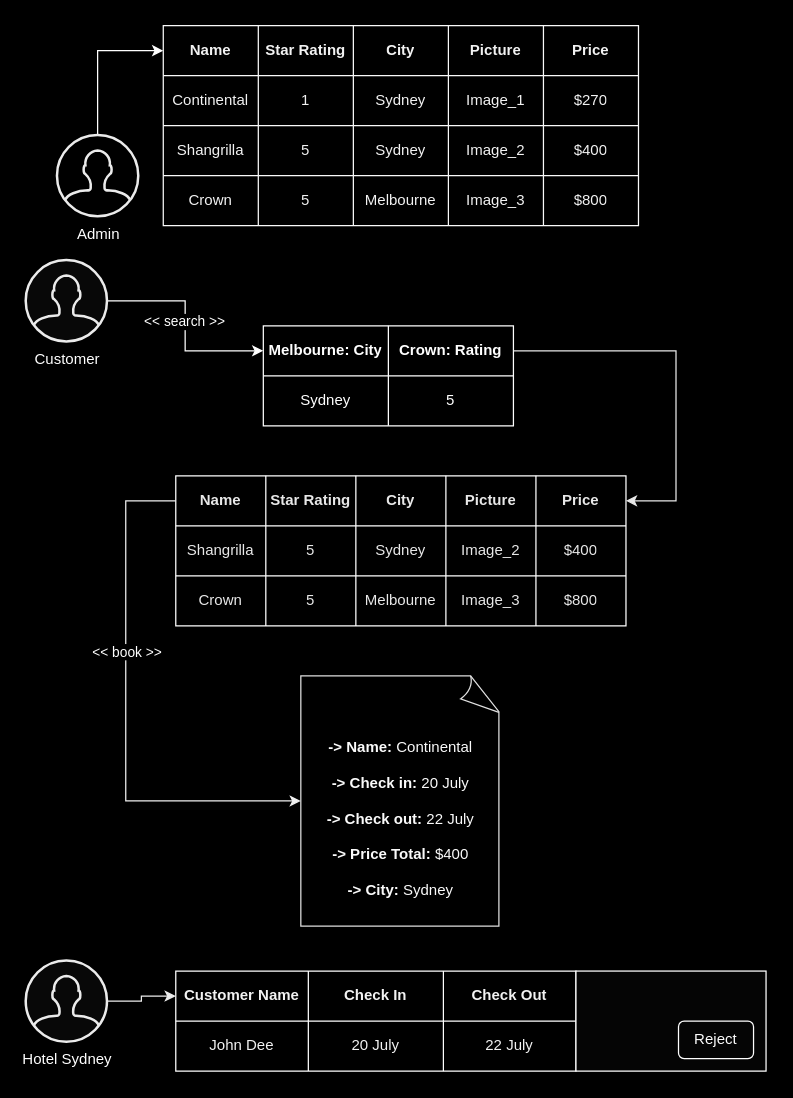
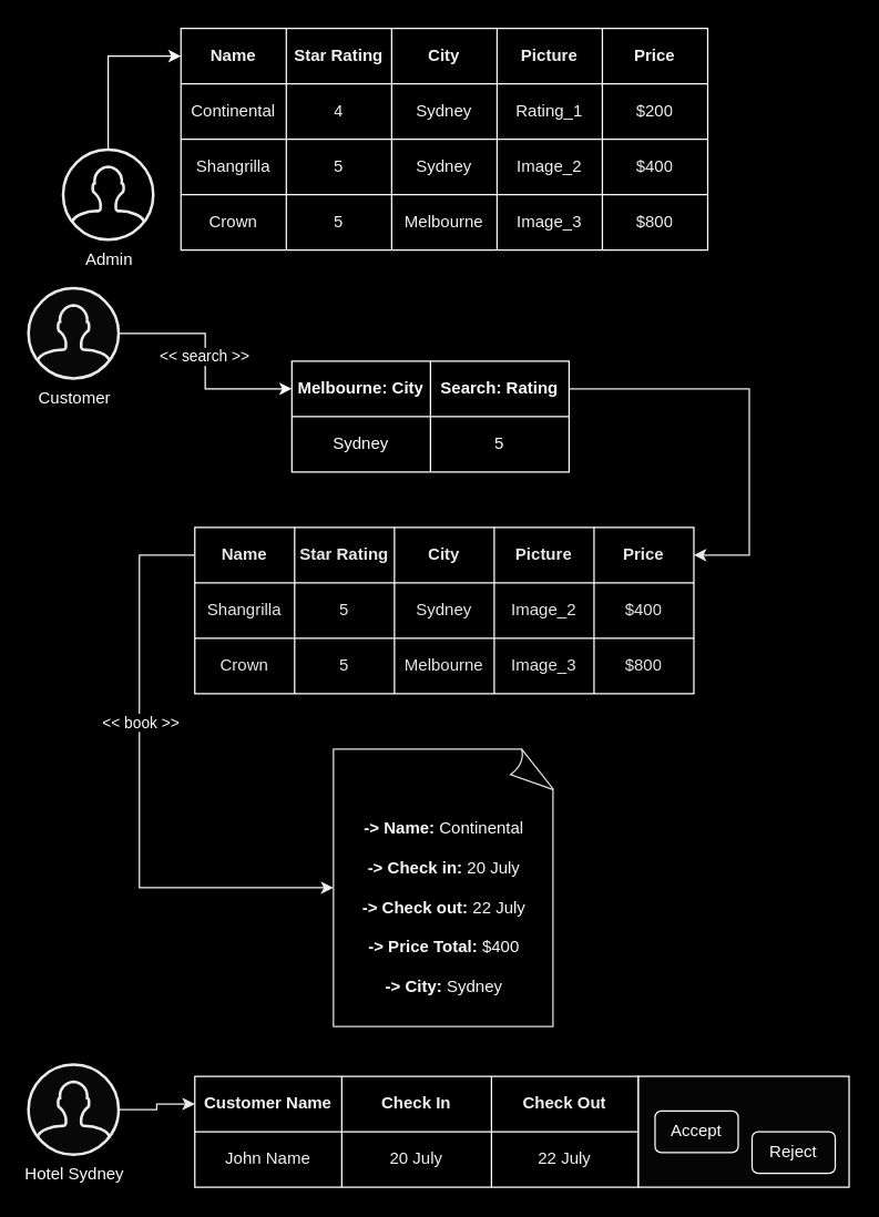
- <mxCell id="11" value="1" style="shape=partialRectangle;html=1;whiteSpace=wrap;connectable=0;strokeColor=inherit;overflow=hidden;fillColor=none;top=0;left=0;bottom=0;right=0;pointerEvents=1;textShadow=0;fontColor=#F2F2F2;" vertex="1" parent="9"><mxGeometry x="76" width="76" height="40" as="geometry"><mxRectangle width="76" height="40" as="alternateBounds" /></mxGeometry></mxCell>
+ <mxCell id="11" value="4" style="shape=partialRectangle;html=1;whiteSpace=wrap;connectable=0;strokeColor=inherit;overflow=hidden;fillColor=none;top=0;left=0;bottom=0;right=0;pointerEvents=1;textShadow=0;fontColor=#F2F2F2;" vertex="1" parent="9"><mxGeometry x="76" width="76" height="40" as="geometry"><mxRectangle width="76" height="40" as="alternateBounds" /></mxGeometry></mxCell>
- <mxCell id="13" value="Image_1" style="shape=partialRectangle;html=1;whiteSpace=wrap;connectable=0;strokeColor=inherit;overflow=hidden;fillColor=none;top=0;left=0;bottom=0;right=0;pointerEvents=1;textShadow=0;fontColor=#F2F2F2;" vertex="1" parent="9"><mxGeometry x="228" width="76" height="40" as="geometry"><mxRectangle width="76" height="40" as="alternateBounds" /></mxGeometry></mxCell>
+ <mxCell id="13" value="Rating_1" style="shape=partialRectangle;html=1;whiteSpace=wrap;connectable=0;strokeColor=inherit;overflow=hidden;fillColor=none;top=0;left=0;bottom=0;right=0;pointerEvents=1;textShadow=0;fontColor=#F2F2F2;" vertex="1" parent="9"><mxGeometry x="228" width="76" height="40" as="geometry"><mxRectangle width="76" height="40" as="alternateBounds" /></mxGeometry></mxCell>
- <mxCell id="14" value="$270" style="shape=partialRectangle;html=1;whiteSpace=wrap;connectable=0;strokeColor=inherit;overflow=hidden;fillColor=none;top=0;left=0;bottom=0;right=0;pointerEvents=1;textShadow=0;fontColor=#F2F2F2;" vertex="1" parent="9"><mxGeometry x="304" width="76" height="40" as="geometry"><mxRectangle width="76" height="40" as="alternateBounds" /></mxGeometry></mxCell>
+ <mxCell id="14" value="$200" style="shape=partialRectangle;html=1;whiteSpace=wrap;connectable=0;strokeColor=inherit;overflow=hidden;fillColor=none;top=0;left=0;bottom=0;right=0;pointerEvents=1;textShadow=0;fontColor=#F2F2F2;" vertex="1" parent="9"><mxGeometry x="304" width="76" height="40" as="geometry"><mxRectangle width="76" height="40" as="alternateBounds" /></mxGeometry></mxCell>
- <mxCell id="30" value="&lt;b&gt;Crown:&amp;nbsp;Rating&lt;/b&gt;" style="shape=partialRectangle;html=1;whiteSpace=wrap;connectable=0;strokeColor=inherit;overflow=hidden;fillColor=none;top=0;left=0;bottom=0;right=0;pointerEvents=1;textShadow=0;fontColor=#FFFFFF;" vertex="1" parent="28"><mxGeometry x="100" width="100" height="40" as="geometry"><mxRectangle width="100" height="40" as="alternateBounds" /></mxGeometry></mxCell>
+ <mxCell id="30" value="&lt;b&gt;Search:&amp;nbsp;Rating&lt;/b&gt;" style="shape=partialRectangle;html=1;whiteSpace=wrap;connectable=0;strokeColor=inherit;overflow=hidden;fillColor=none;top=0;left=0;bottom=0;right=0;pointerEvents=1;textShadow=0;fontColor=#FFFFFF;" vertex="1" parent="28"><mxGeometry x="100" width="100" height="40" as="geometry"><mxRectangle width="100" height="40" as="alternateBounds" /></mxGeometry></mxCell>
+ <mxCell id="74" value="Accept" style="rounded=1;whiteSpace=wrap;html=1;textShadow=0;strokeColor=#FFFFFF;fillColor=#050505;fontColor=#FCFCFC;" vertex="1" parent="1"><mxGeometry x="472" y="801" width="60" height="30" as="geometry" /></mxCell>
- <mxCell id="70" value="John Dee" style="shape=partialRectangle;html=1;whiteSpace=wrap;connectable=0;strokeColor=inherit;overflow=hidden;fillColor=none;top=0;left=0;bottom=0;right=0;pointerEvents=1;textShadow=0;fontColor=#F2F2F2;" vertex="1" parent="69"><mxGeometry width="106" height="40" as="geometry"><mxRectangle width="106" height="40" as="alternateBounds" /></mxGeometry></mxCell>
+ <mxCell id="70" value="John Name" style="shape=partialRectangle;html=1;whiteSpace=wrap;connectable=0;strokeColor=inherit;overflow=hidden;fillColor=none;top=0;left=0;bottom=0;right=0;pointerEvents=1;textShadow=0;fontColor=#F2F2F2;" vertex="1" parent="69"><mxGeometry width="106" height="40" as="geometry"><mxRectangle width="106" height="40" as="alternateBounds" /></mxGeometry></mxCell>
